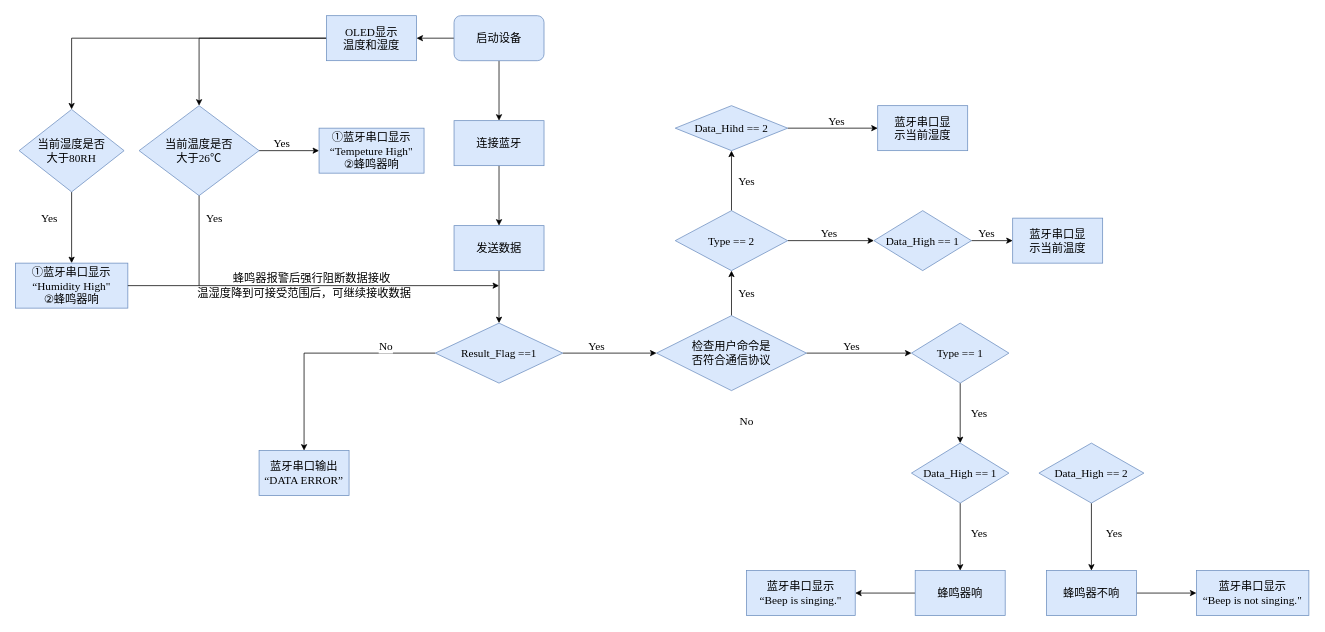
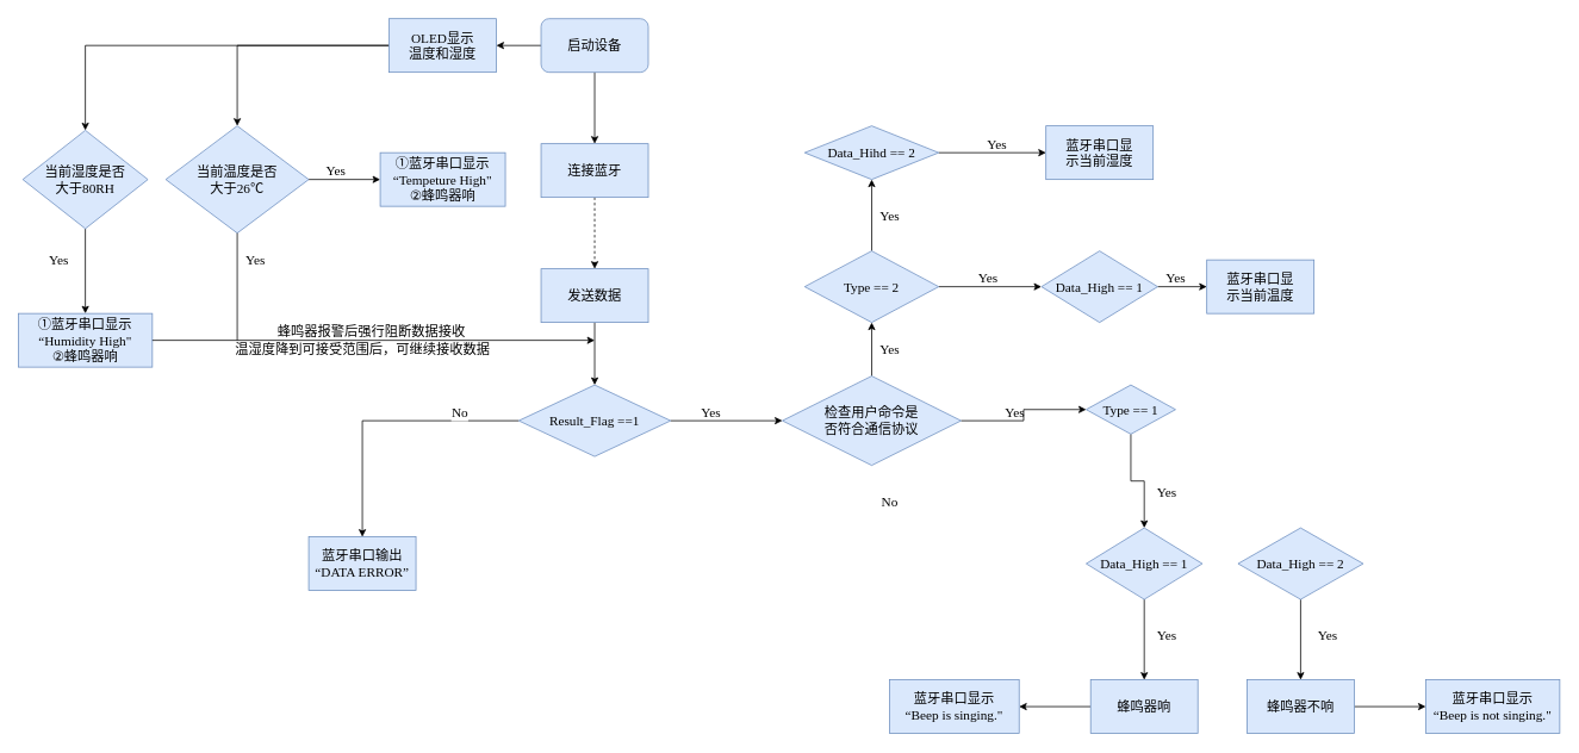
- <mxCell id="5" value="" style="edgeStyle=orthogonalEdgeStyle;rounded=0;orthogonalLoop=1;jettySize=auto;html=1;fontFamily=Comic Sans MS;fontSize=15;" edge="1" parent="1" source="6" target="11"><mxGeometry relative="1" as="geometry" /></mxCell>
+ <mxCell id="5" value="" style="edgeStyle=orthogonalEdgeStyle;rounded=0;orthogonalLoop=1;jettySize=auto;html=1;fontFamily=Comic Sans MS;fontSize=15;dashed=1;" edge="1" parent="1" source="6" target="11"><mxGeometry relative="1" as="geometry" /></mxCell>
- <mxCell id="23" value="Type == 1" style="rhombus;whiteSpace=wrap;html=1;fontSize=15;fontFamily=Comic Sans MS;fillColor=#dae8fc;strokeColor=#6c8ebf;rounded=0;" vertex="1" parent="1"><mxGeometry x="1215" y="430" width="130" height="80" as="geometry" /></mxCell>
+ <mxCell id="23" value="Type == 1" style="rhombus;whiteSpace=wrap;html=1;fontSize=15;fontFamily=Comic Sans MS;fillColor=#dae8fc;strokeColor=#6c8ebf;rounded=0;" vertex="1" parent="1"><mxGeometry x="1215" y="430" width="100" height="55" as="geometry" /></mxCell>
